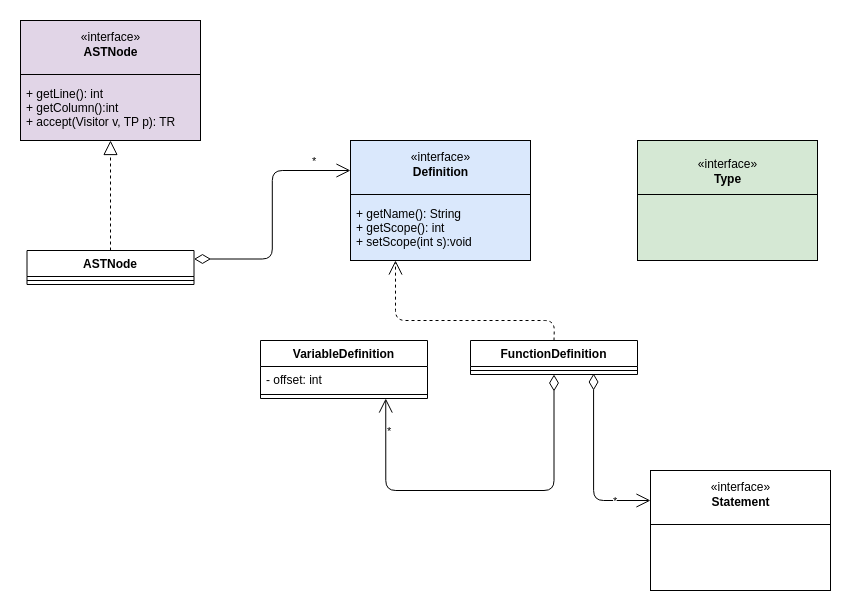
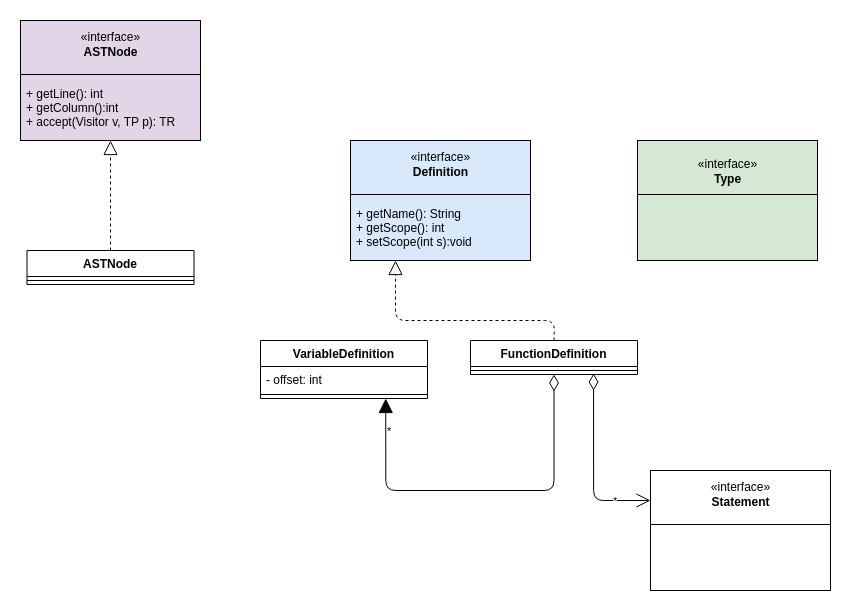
- <mxCell id="20" value="*" style="endArrow=open;html=1;endSize=12;startArrow=diamondThin;startSize=14;startFill=0;edgeStyle=orthogonalEdgeStyle;align=left;verticalAlign=bottom;exitX=1;exitY=0.25;exitDx=0;exitDy=0;entryX=0;entryY=0.25;entryDx=0;entryDy=0;" parent="1" source="7" target="17" edge="1"><mxGeometry x="0.673" relative="1" as="geometry"><mxPoint x="193.5" y="289" as="sourcePoint" /><mxPoint x="360" y="290" as="targetPoint" /><mxPoint as="offset" /></mxGeometry></mxCell>
- <mxCell id="21" value="" style="endArrow=open;dashed=1;endFill=0;endSize=12;html=1;entryX=0.25;entryY=1;entryDx=0;entryDy=0;exitX=0.5;exitY=0;exitDx=0;exitDy=0;" parent="1" source="10" target="17" edge="1"><mxGeometry width="160" relative="1" as="geometry"><mxPoint x="354" y="350" as="sourcePoint" /><mxPoint x="450" y="270" as="targetPoint" /><Array as="points"><mxPoint x="554" y="320" /><mxPoint x="395" y="320" /></Array></mxGeometry></mxCell>
+ <mxCell id="21" value="" style="endArrow=block;dashed=1;endFill=0;endSize=12;html=1;entryX=0.25;entryY=1;entryDx=0;entryDy=0;exitX=0.5;exitY=0;exitDx=0;exitDy=0;" parent="1" source="10" target="17" edge="1"><mxGeometry width="160" relative="1" as="geometry"><mxPoint x="354" y="350" as="sourcePoint" /><mxPoint x="450" y="270" as="targetPoint" /><Array as="points"><mxPoint x="554" y="320" /><mxPoint x="395" y="320" /></Array></mxGeometry></mxCell>
- <mxCell id="26" value="*" style="endArrow=open;html=1;endSize=12;startArrow=diamondThin;startSize=14;startFill=0;edgeStyle=orthogonalEdgeStyle;align=left;verticalAlign=bottom;exitX=0.5;exitY=1;exitDx=0;exitDy=0;entryX=0.75;entryY=1;entryDx=0;entryDy=0;" parent="1" source="10" target="12" edge="1"><mxGeometry x="0.775" relative="1" as="geometry"><mxPoint x="554.001" y="426" as="sourcePoint" /><mxPoint x="386.92" y="426.988" as="targetPoint" /><mxPoint as="offset" /><Array as="points"><mxPoint x="554" y="490" /><mxPoint x="385" y="490" /></Array></mxGeometry></mxCell>
+ <mxCell id="26" value="*" style="endArrow=block;html=1;endSize=12;startArrow=diamondThin;startSize=14;startFill=0;edgeStyle=orthogonalEdgeStyle;align=left;verticalAlign=bottom;exitX=0.5;exitY=1;exitDx=0;exitDy=0;entryX=0.75;entryY=1;entryDx=0;entryDy=0;" parent="1" source="10" target="12" edge="1"><mxGeometry x="0.775" relative="1" as="geometry"><mxPoint x="554.001" y="426" as="sourcePoint" /><mxPoint x="386.92" y="426.988" as="targetPoint" /><mxPoint as="offset" /><Array as="points"><mxPoint x="554" y="490" /><mxPoint x="385" y="490" /></Array></mxGeometry></mxCell>
